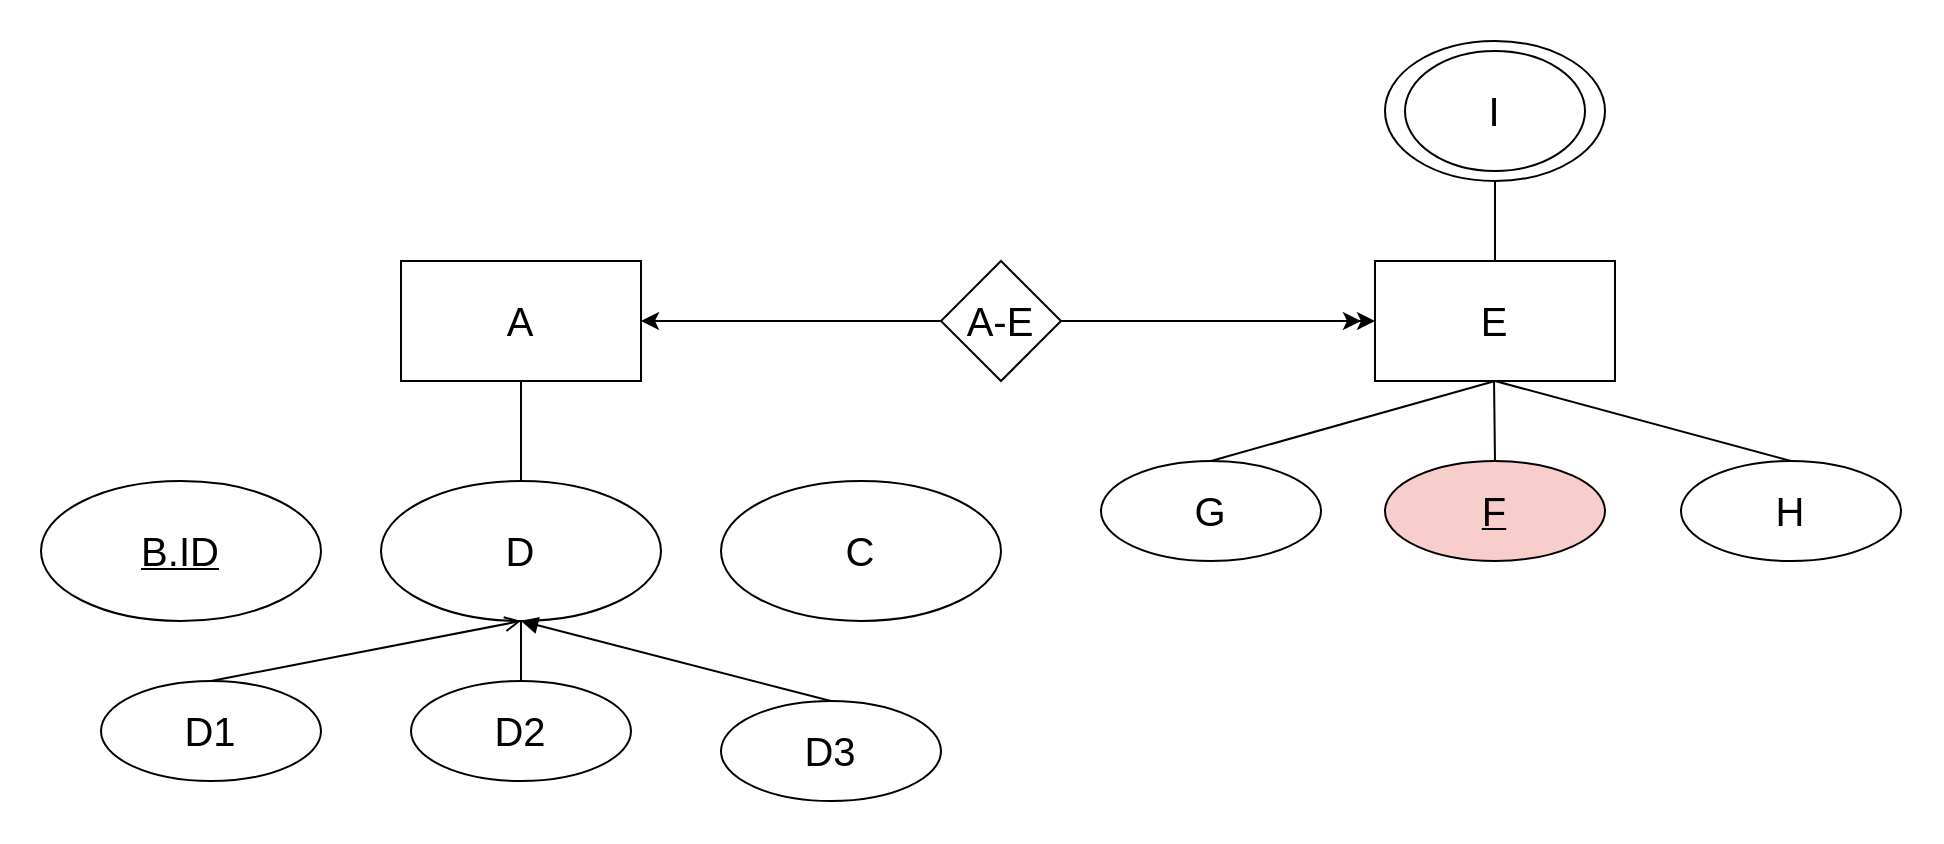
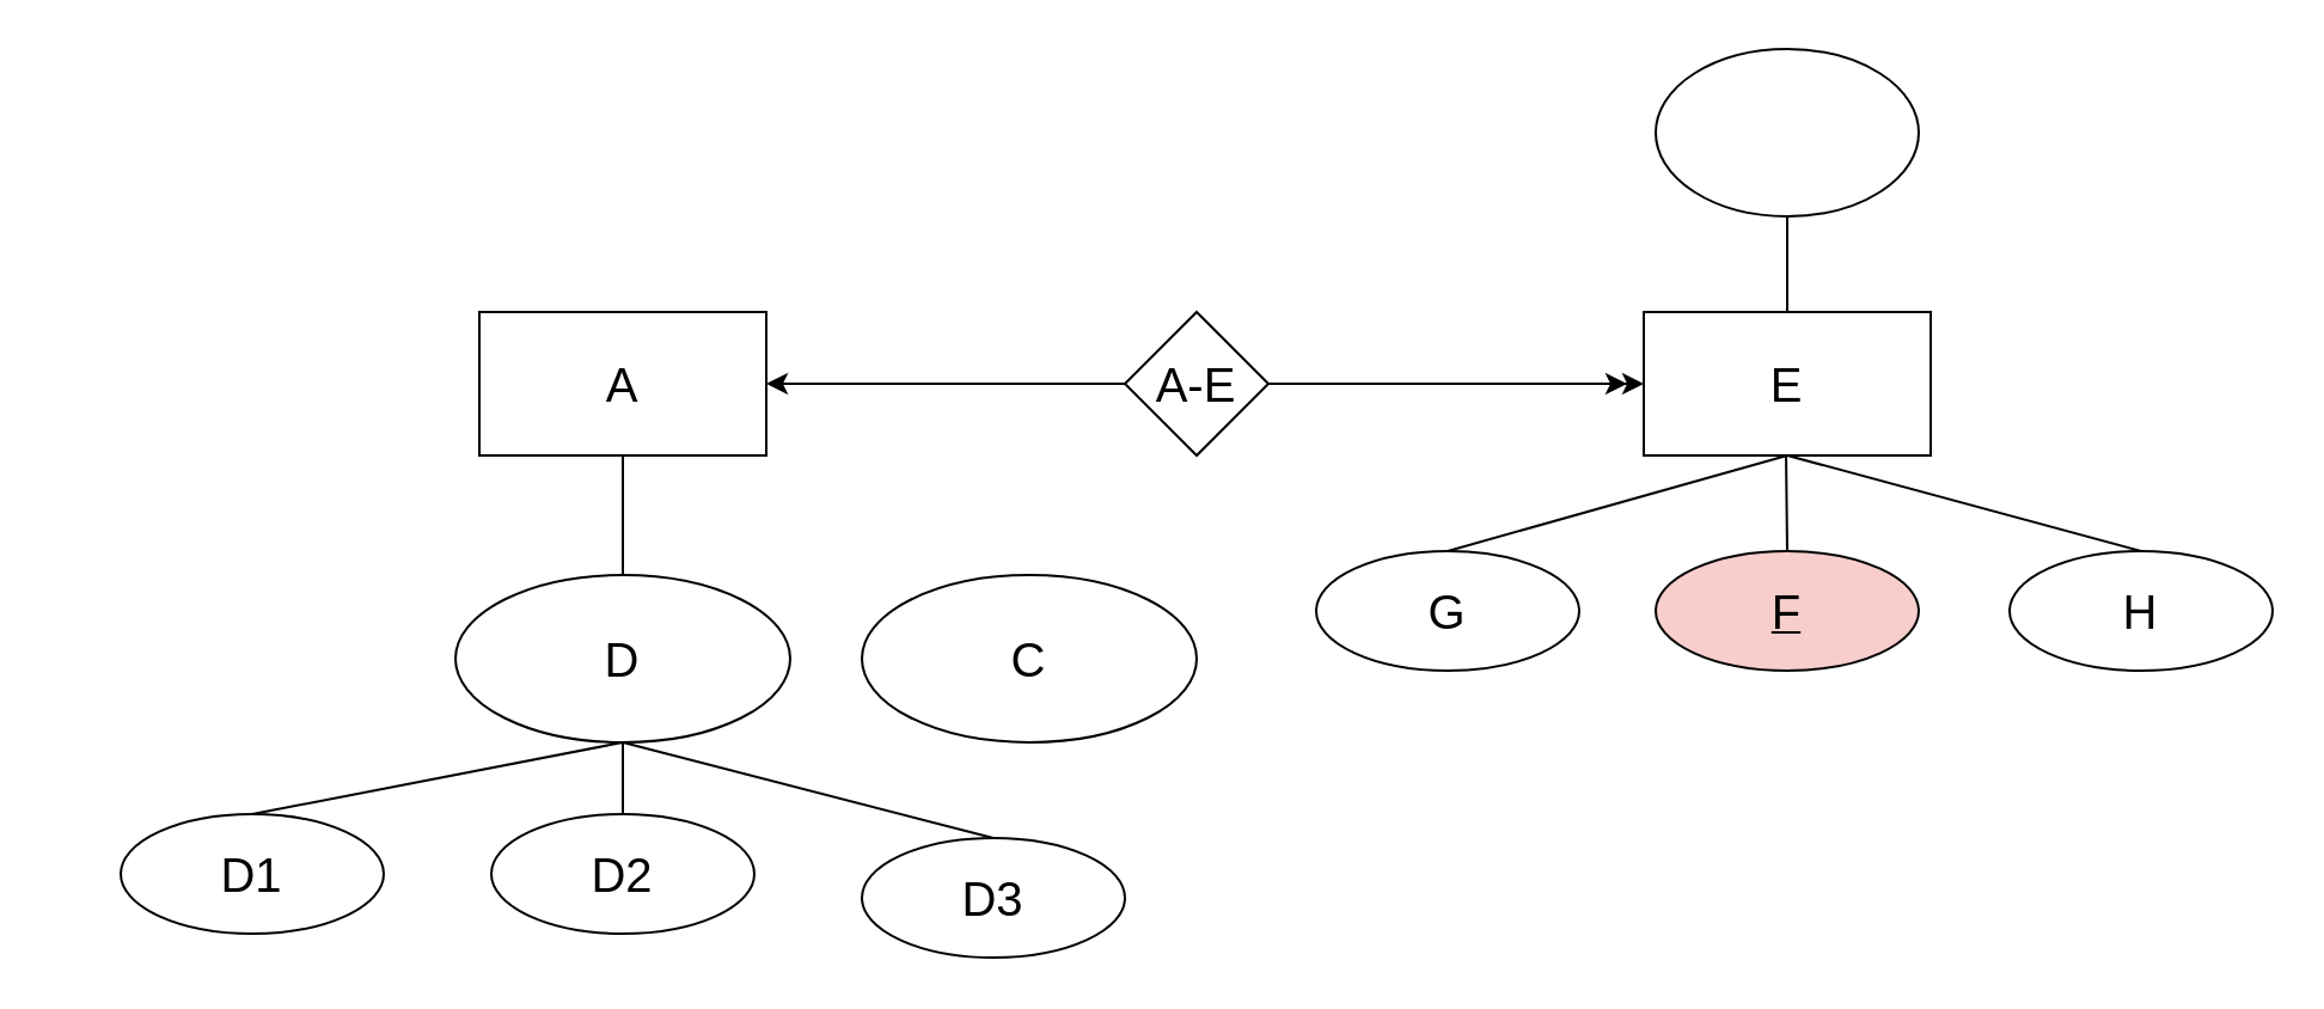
- <mxCell id="18" value="&lt;font style=&quot;font-size: 20px;&quot;&gt;I&lt;/font&gt;" style="ellipse;whiteSpace=wrap;html=1;" vertex="1" parent="1"><mxGeometry x="702" y="25" width="90" height="60" as="geometry" /></mxCell>
- <mxCell id="6" value="&lt;u&gt;&lt;font style=&quot;font-size: 20px;&quot;&gt;B.ID&lt;/font&gt;&lt;/u&gt;" style="ellipse;whiteSpace=wrap;html=1;" vertex="1" parent="1"><mxGeometry x="20" y="240" width="140" height="70" as="geometry" /></mxCell>
- <mxCell id="16" value="" style="endArrow=open;html=1;rounded=0;exitX=0.5;exitY=0;exitDx=0;exitDy=0;entryX=0.5;entryY=1;entryDx=0;entryDy=0;" edge="1" parent="1" source="12" target="7"><mxGeometry width="50" height="50" relative="1" as="geometry"><mxPoint x="280" y="360" as="sourcePoint" /><mxPoint x="260" y="310" as="targetPoint" /></mxGeometry></mxCell>
+ <mxCell id="16" value="" style="endArrow=none;html=1;rounded=0;exitX=0.5;exitY=0;exitDx=0;exitDy=0;entryX=0.5;entryY=1;entryDx=0;entryDy=0;" edge="1" parent="1" source="12" target="7"><mxGeometry width="50" height="50" relative="1" as="geometry"><mxPoint x="280" y="360" as="sourcePoint" /><mxPoint x="260" y="310" as="targetPoint" /></mxGeometry></mxCell>
- <mxCell id="15" value="" style="endArrow=block;html=1;rounded=0;exitX=0.5;exitY=0;exitDx=0;exitDy=0;entryX=0.5;entryY=1;entryDx=0;entryDy=0;" edge="1" parent="1" source="10" target="7"><mxGeometry width="50" height="50" relative="1" as="geometry"><mxPoint x="270" y="350" as="sourcePoint" /><mxPoint x="269.52" y="310" as="targetPoint" /></mxGeometry></mxCell>
+ <mxCell id="15" value="" style="endArrow=none;html=1;rounded=0;exitX=0.5;exitY=0;exitDx=0;exitDy=0;entryX=0.5;entryY=1;entryDx=0;entryDy=0;" edge="1" parent="1" source="10" target="7"><mxGeometry width="50" height="50" relative="1" as="geometry"><mxPoint x="270" y="350" as="sourcePoint" /><mxPoint x="269.52" y="310" as="targetPoint" /></mxGeometry></mxCell>
